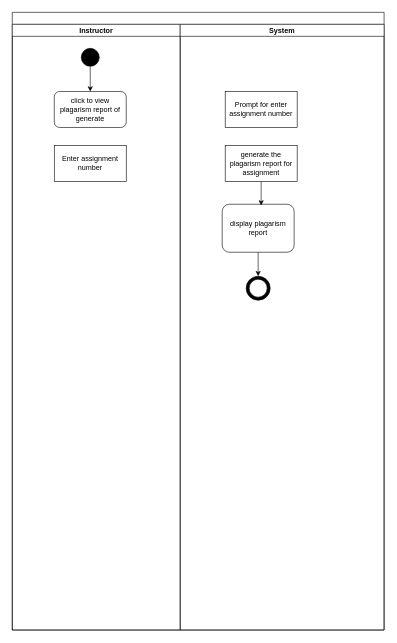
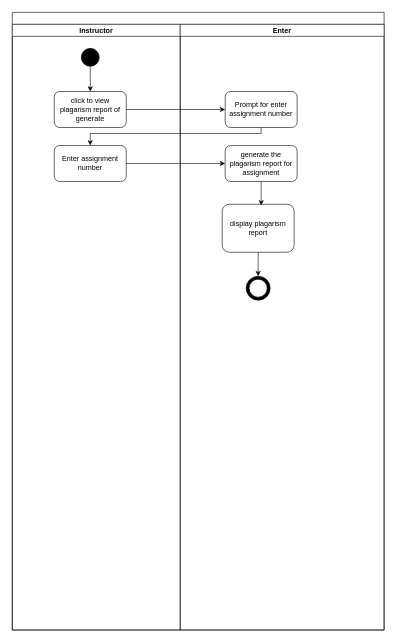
- <mxCell id="11" value="System" style="swimlane;startSize=20;" vertex="1" parent="2"><mxGeometry x="280" y="20" width="340" height="1010" as="geometry" /></mxCell>
+ <mxCell id="11" value="Enter" style="swimlane;startSize=20;" vertex="1" parent="2"><mxGeometry x="280" y="20" width="340" height="1010" as="geometry" /></mxCell>
+ <mxCell id="8" style="edgeStyle=orthogonalEdgeStyle;rounded=0;orthogonalLoop=1;jettySize=auto;html=1;exitX=1;exitY=0.5;exitDx=0;exitDy=0;entryX=0;entryY=0.5;entryDx=0;entryDy=0;" edge="1" parent="2" source="4" target="12"><mxGeometry relative="1" as="geometry" /></mxCell>
- <mxCell id="12" value="Prompt for enter assignment number" style="whiteSpace=wrap;html=1;fillColor=none;rounded=0;" vertex="1" parent="11"><mxGeometry x="75" y="112" width="120" height="60" as="geometry" /></mxCell>
+ <mxCell id="12" value="Prompt for enter assignment number" style="rounded=1;whiteSpace=wrap;html=1;fillColor=none;" vertex="1" parent="11"><mxGeometry x="75" y="112" width="120" height="60" as="geometry" /></mxCell>
+ <mxCell id="9" style="edgeStyle=orthogonalEdgeStyle;rounded=0;orthogonalLoop=1;jettySize=auto;html=1;exitX=0.5;exitY=1;exitDx=0;exitDy=0;entryX=0.5;entryY=0;entryDx=0;entryDy=0;" edge="1" parent="2" source="12" target="5"><mxGeometry relative="1" as="geometry"><Array as="points"><mxPoint x="415" y="202" /><mxPoint x="130" y="202" /></Array></mxGeometry></mxCell>
- <mxCell id="5" value="Enter assignment number" style="whiteSpace=wrap;html=1;fillColor=none;rounded=0;" vertex="1" parent="3"><mxGeometry x="70" y="202" width="120" height="60" as="geometry" /></mxCell>
+ <mxCell id="5" value="Enter assignment number" style="rounded=1;whiteSpace=wrap;html=1;fillColor=none;" vertex="1" parent="3"><mxGeometry x="70" y="202" width="120" height="60" as="geometry" /></mxCell>
+ <mxCell id="10" style="edgeStyle=orthogonalEdgeStyle;rounded=0;orthogonalLoop=1;jettySize=auto;html=1;exitX=1;exitY=0.5;exitDx=0;exitDy=0;entryX=0;entryY=0.5;entryDx=0;entryDy=0;" edge="1" parent="2" source="5" target="14"><mxGeometry relative="1" as="geometry" /></mxCell>
- <mxCell id="14" value="generate the plagarism report for assignment" style="whiteSpace=wrap;html=1;fillColor=none;rounded=0;" vertex="1" parent="11"><mxGeometry x="75" y="202" width="120" height="60" as="geometry" /></mxCell>
+ <mxCell id="14" value="generate the plagarism report for assignment" style="rounded=1;whiteSpace=wrap;html=1;fillColor=none;" vertex="1" parent="11"><mxGeometry x="75" y="202" width="120" height="60" as="geometry" /></mxCell>
